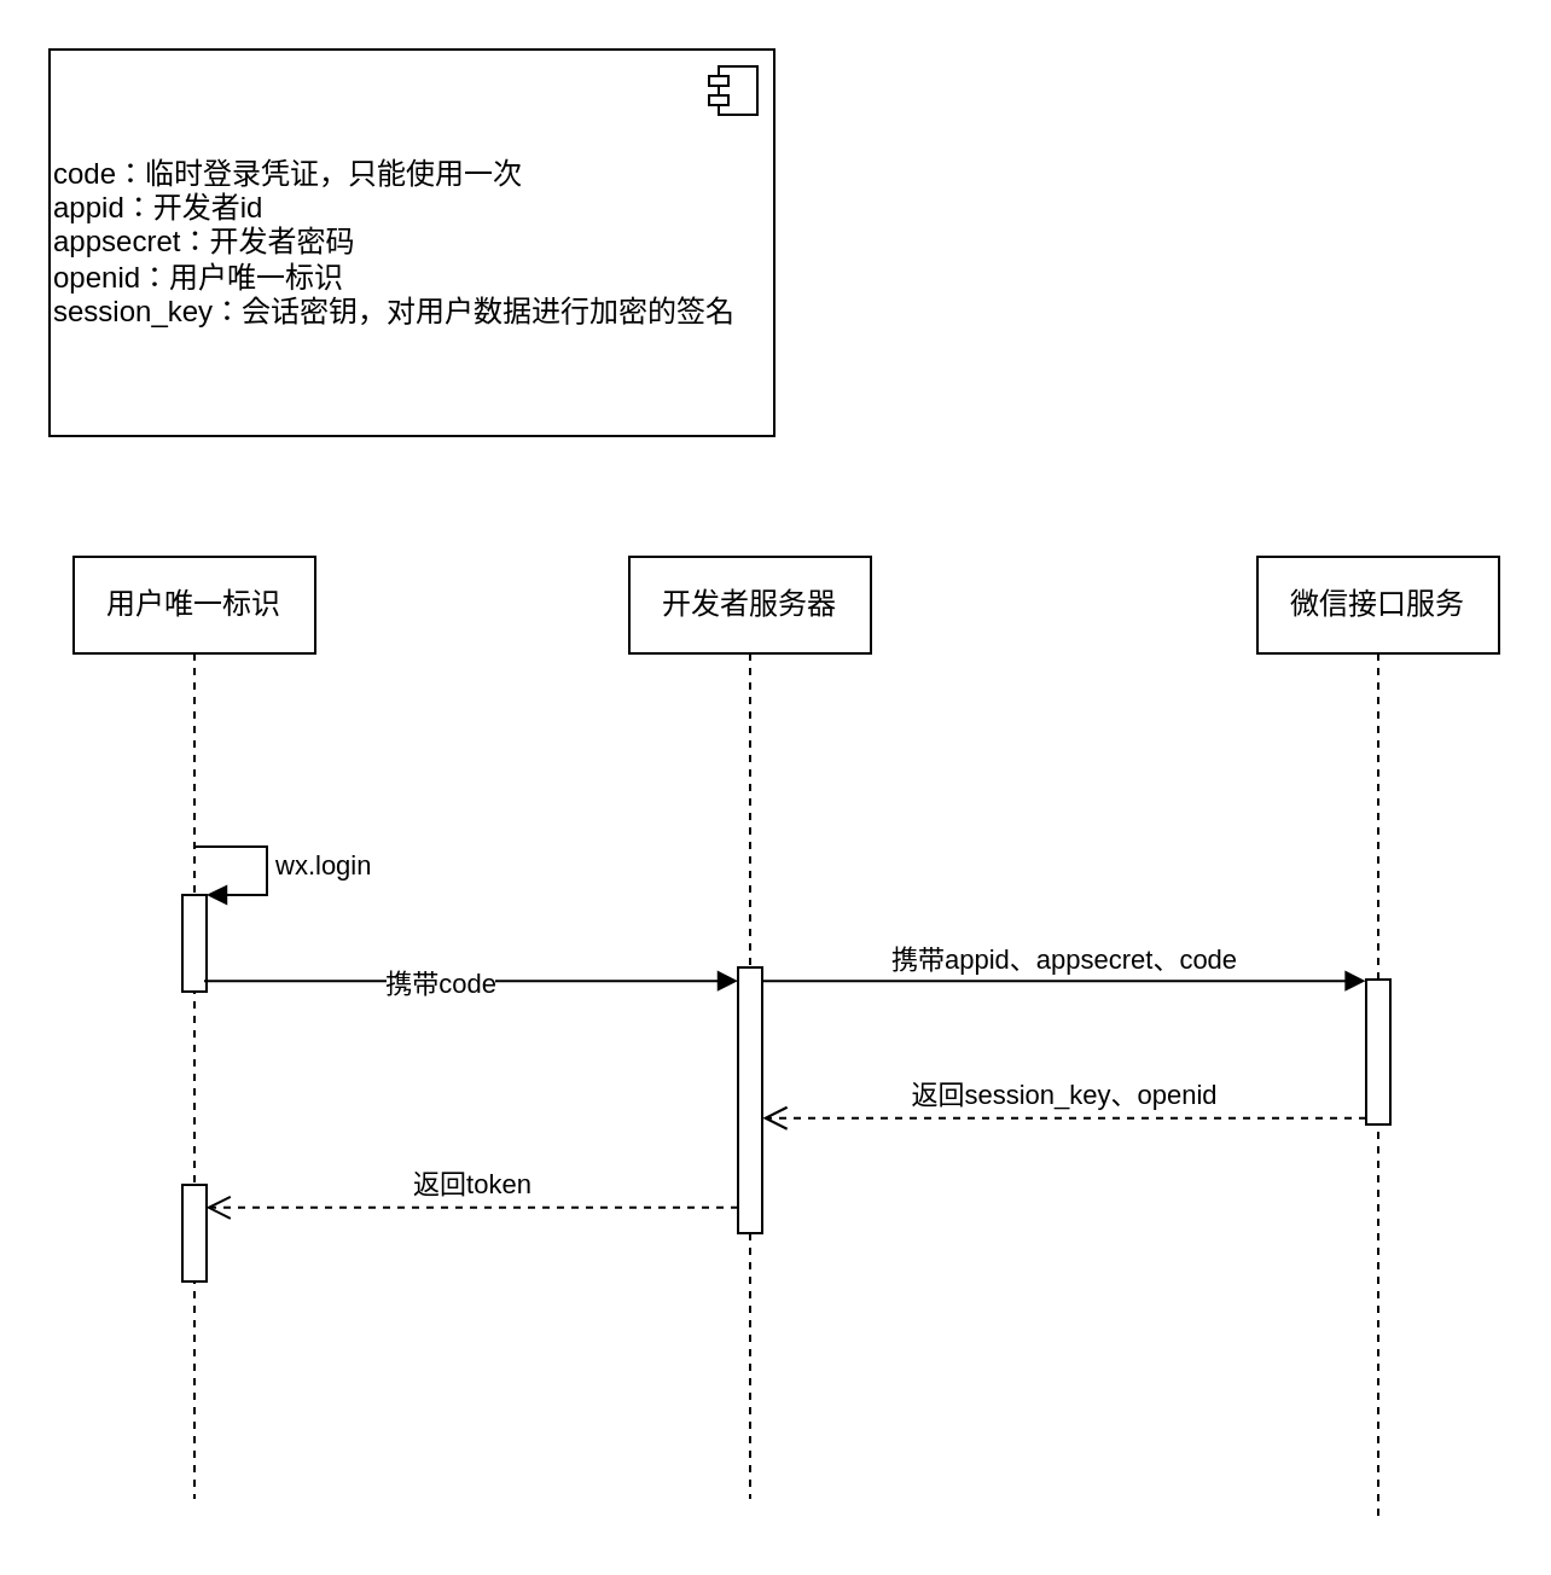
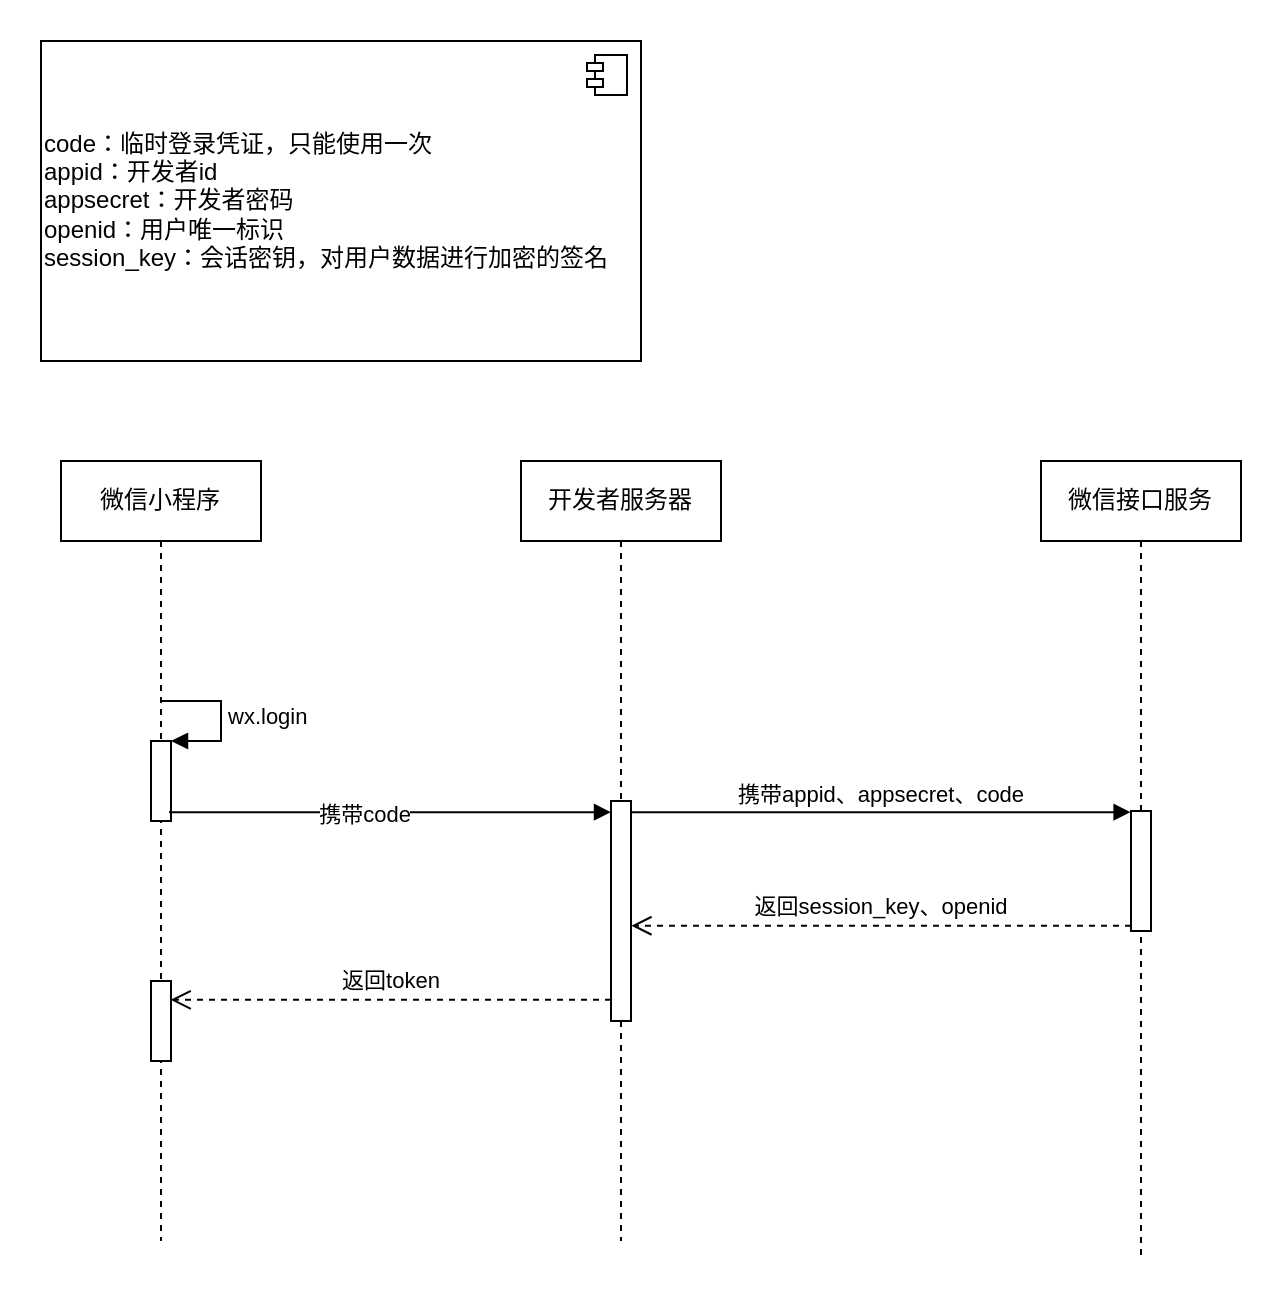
- <mxCell id="2" value="用户唯一标识" style="shape=umlLifeline;perimeter=lifelinePerimeter;whiteSpace=wrap;html=1;container=1;collapsible=0;recursiveResize=0;outlineConnect=0;" vertex="1" parent="1"><mxGeometry x="30" y="230" width="100" height="390" as="geometry" /></mxCell>
+ <mxCell id="2" value="微信小程序" style="shape=umlLifeline;perimeter=lifelinePerimeter;whiteSpace=wrap;html=1;container=1;collapsible=0;recursiveResize=0;outlineConnect=0;" vertex="1" parent="1"><mxGeometry x="30" y="230" width="100" height="390" as="geometry" /></mxCell>
